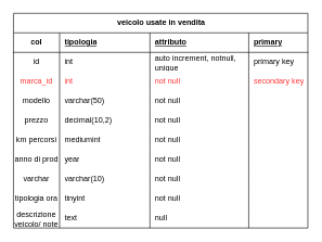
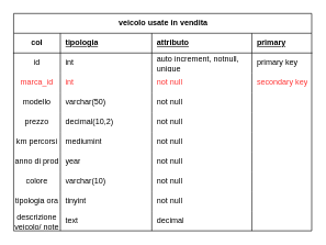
- <mxCell id="39" value="varchar" style="shape=partialRectangle;connectable=0;fillColor=none;top=0;left=0;bottom=0;right=0;editable=1;overflow=hidden;whiteSpace=wrap;html=1;" vertex="1" parent="38"><mxGeometry width="71" height="30" as="geometry"><mxRectangle width="71" height="30" as="alternateBounds" /></mxGeometry></mxCell>
+ <mxCell id="39" value="colore" style="shape=partialRectangle;connectable=0;fillColor=none;top=0;left=0;bottom=0;right=0;editable=1;overflow=hidden;whiteSpace=wrap;html=1;" vertex="1" parent="38"><mxGeometry width="71" height="30" as="geometry"><mxRectangle width="71" height="30" as="alternateBounds" /></mxGeometry></mxCell>
- <mxCell id="51" value="null" style="shape=partialRectangle;connectable=0;fillColor=none;top=0;left=0;bottom=0;right=0;align=left;spacingLeft=6;overflow=hidden;whiteSpace=wrap;html=1;" vertex="1" parent="48"><mxGeometry x="210" width="152" height="30" as="geometry"><mxRectangle width="152" height="30" as="alternateBounds" /></mxGeometry></mxCell>
+ <mxCell id="51" value="decimal" style="shape=partialRectangle;connectable=0;fillColor=none;top=0;left=0;bottom=0;right=0;align=left;spacingLeft=6;overflow=hidden;whiteSpace=wrap;html=1;" vertex="1" parent="48"><mxGeometry x="210" width="152" height="30" as="geometry"><mxRectangle width="152" height="30" as="alternateBounds" /></mxGeometry></mxCell>
